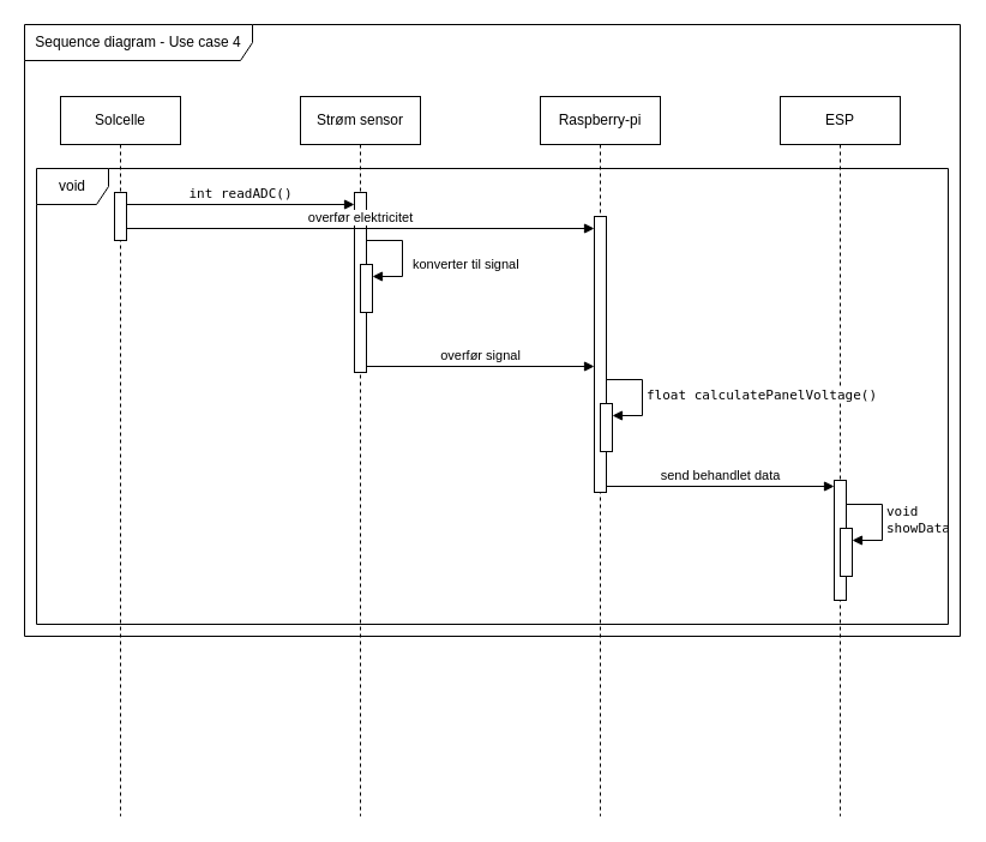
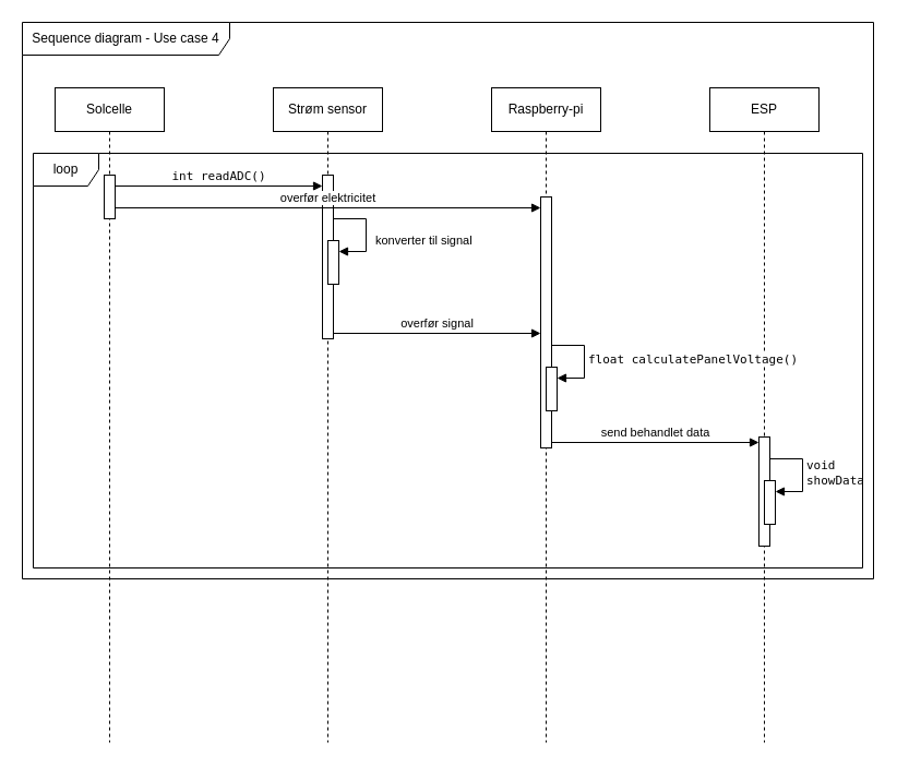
- <mxCell id="21" value="void" style="shape=umlFrame;whiteSpace=wrap;html=1;pointerEvents=0;" vertex="1" parent="1"><mxGeometry x="30" y="140" width="760" height="380" as="geometry" /></mxCell>
+ <mxCell id="21" value="loop" style="shape=umlFrame;whiteSpace=wrap;html=1;pointerEvents=0;" vertex="1" parent="1"><mxGeometry x="30" y="140" width="760" height="380" as="geometry" /></mxCell>
